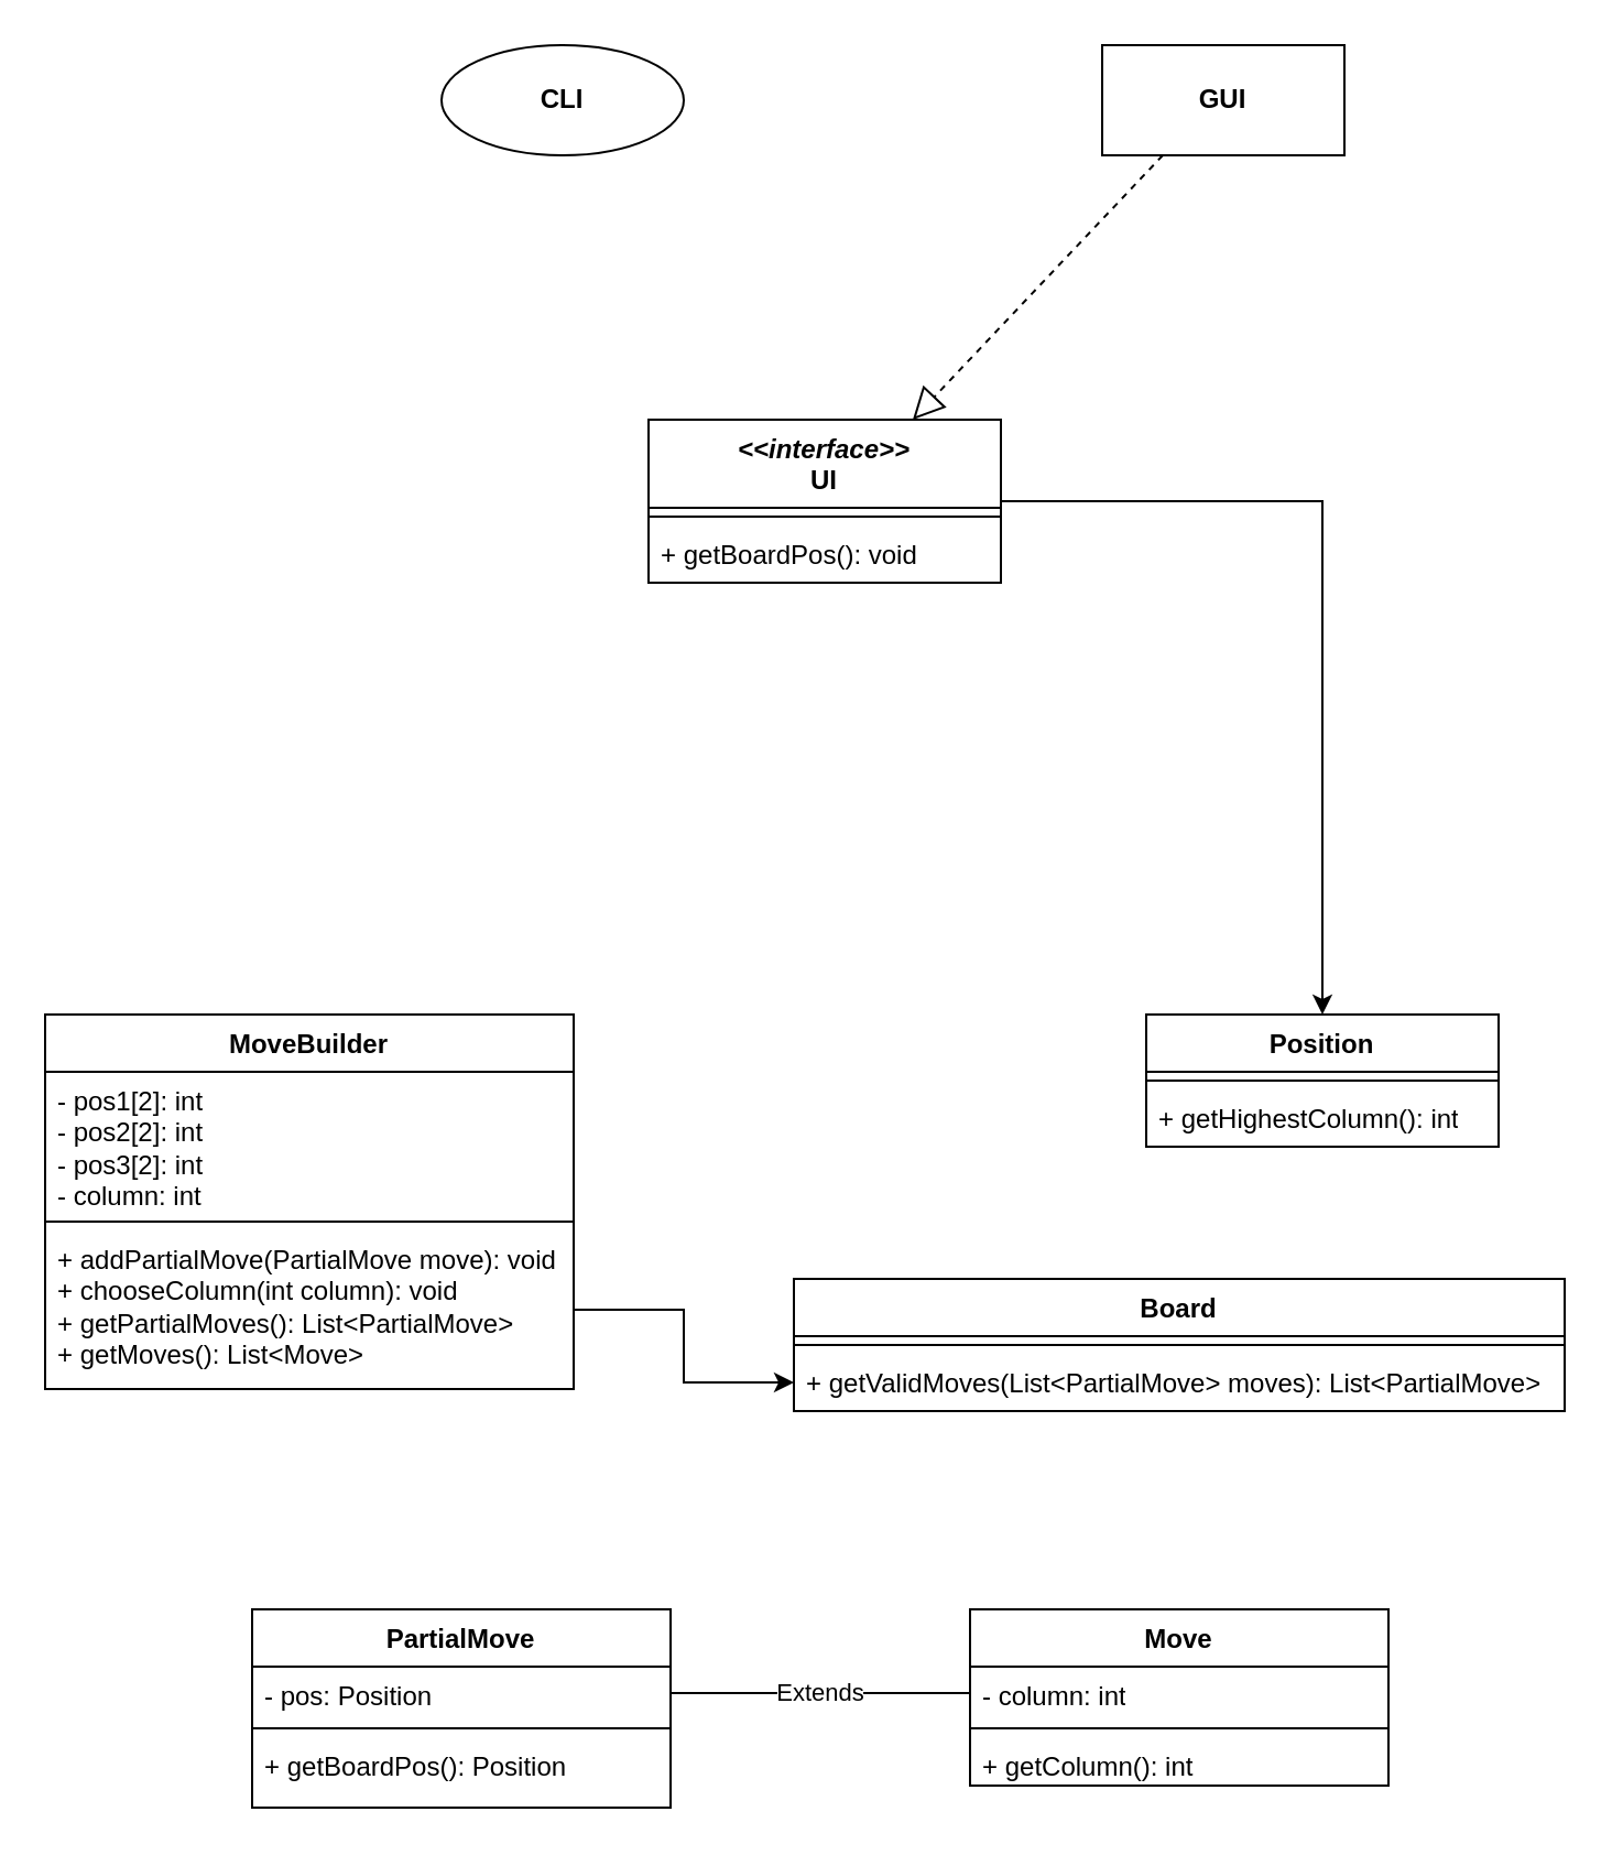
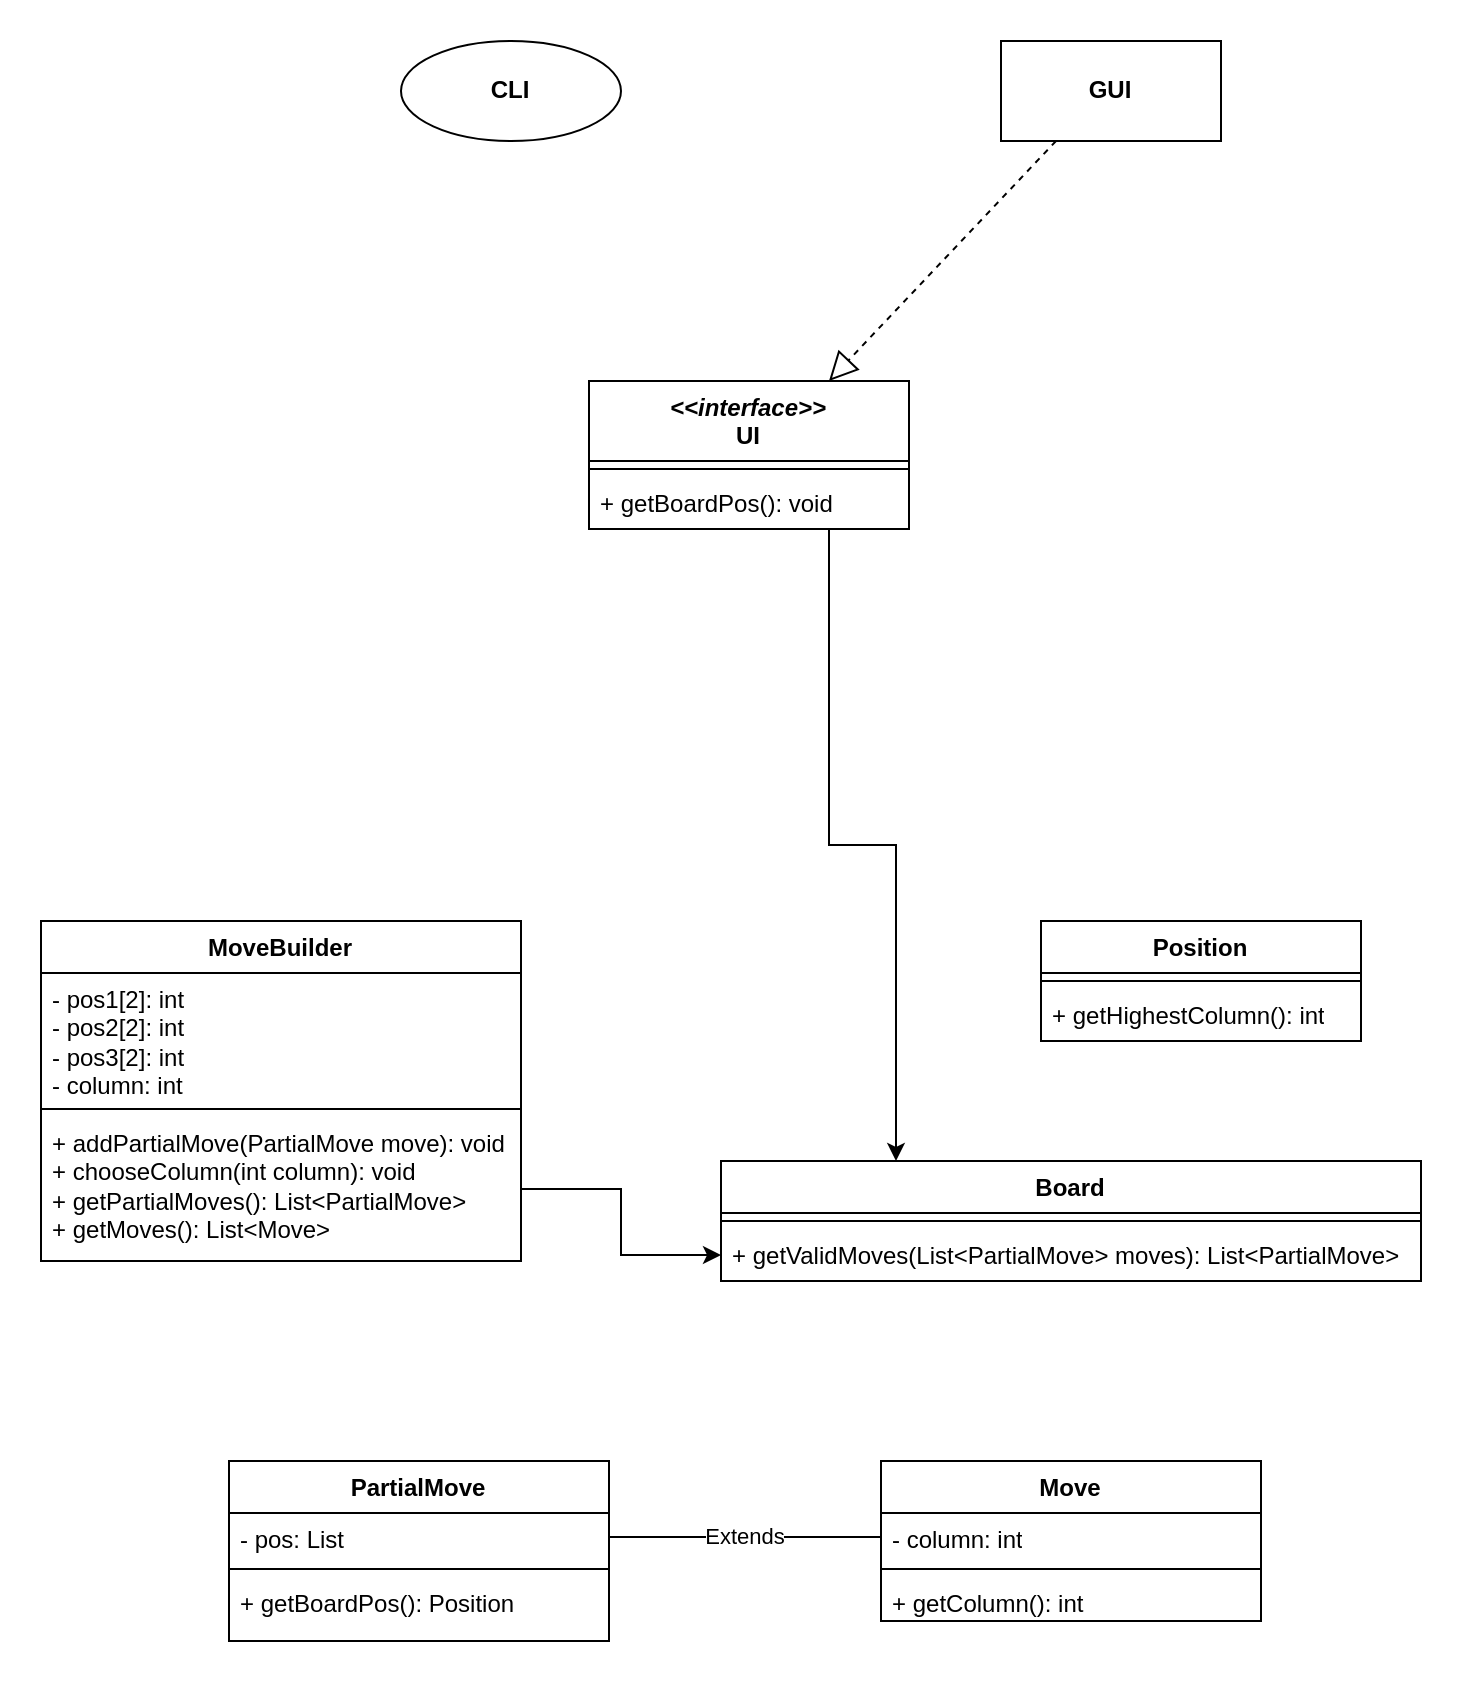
- <mxCell id="3" style="edgeStyle=orthogonalEdgeStyle;rounded=0;orthogonalLoop=1;jettySize=auto;html=1;exitX=1;exitY=0.5;exitDx=0;exitDy=0;entryX=0.5;entryY=0;entryDx=0;entryDy=0;" parent="1" source="4" target="11" edge="1"><mxGeometry relative="1" as="geometry" /></mxCell>
+ <mxCell id="2" style="edgeStyle=orthogonalEdgeStyle;rounded=0;orthogonalLoop=1;jettySize=auto;html=1;exitX=0.75;exitY=1;exitDx=0;exitDy=0;entryX=0.25;entryY=0;entryDx=0;entryDy=0;" parent="1" source="4" target="14" edge="1"><mxGeometry relative="1" as="geometry" /></mxCell>
- <mxCell id="26" value="- pos: Position" style="text;strokeColor=none;fillColor=none;align=left;verticalAlign=top;spacingLeft=4;spacingRight=4;overflow=hidden;rotatable=0;points=[[0,0.5],[1,0.5]];portConstraint=eastwest;whiteSpace=wrap;html=1;" parent="25" vertex="1"><mxGeometry y="26" width="190" height="24" as="geometry" /></mxCell>
+ <mxCell id="26" value="- pos: List" style="text;strokeColor=none;fillColor=none;align=left;verticalAlign=top;spacingLeft=4;spacingRight=4;overflow=hidden;rotatable=0;points=[[0,0.5],[1,0.5]];portConstraint=eastwest;whiteSpace=wrap;html=1;" parent="25" vertex="1"><mxGeometry y="26" width="190" height="24" as="geometry" /></mxCell>
